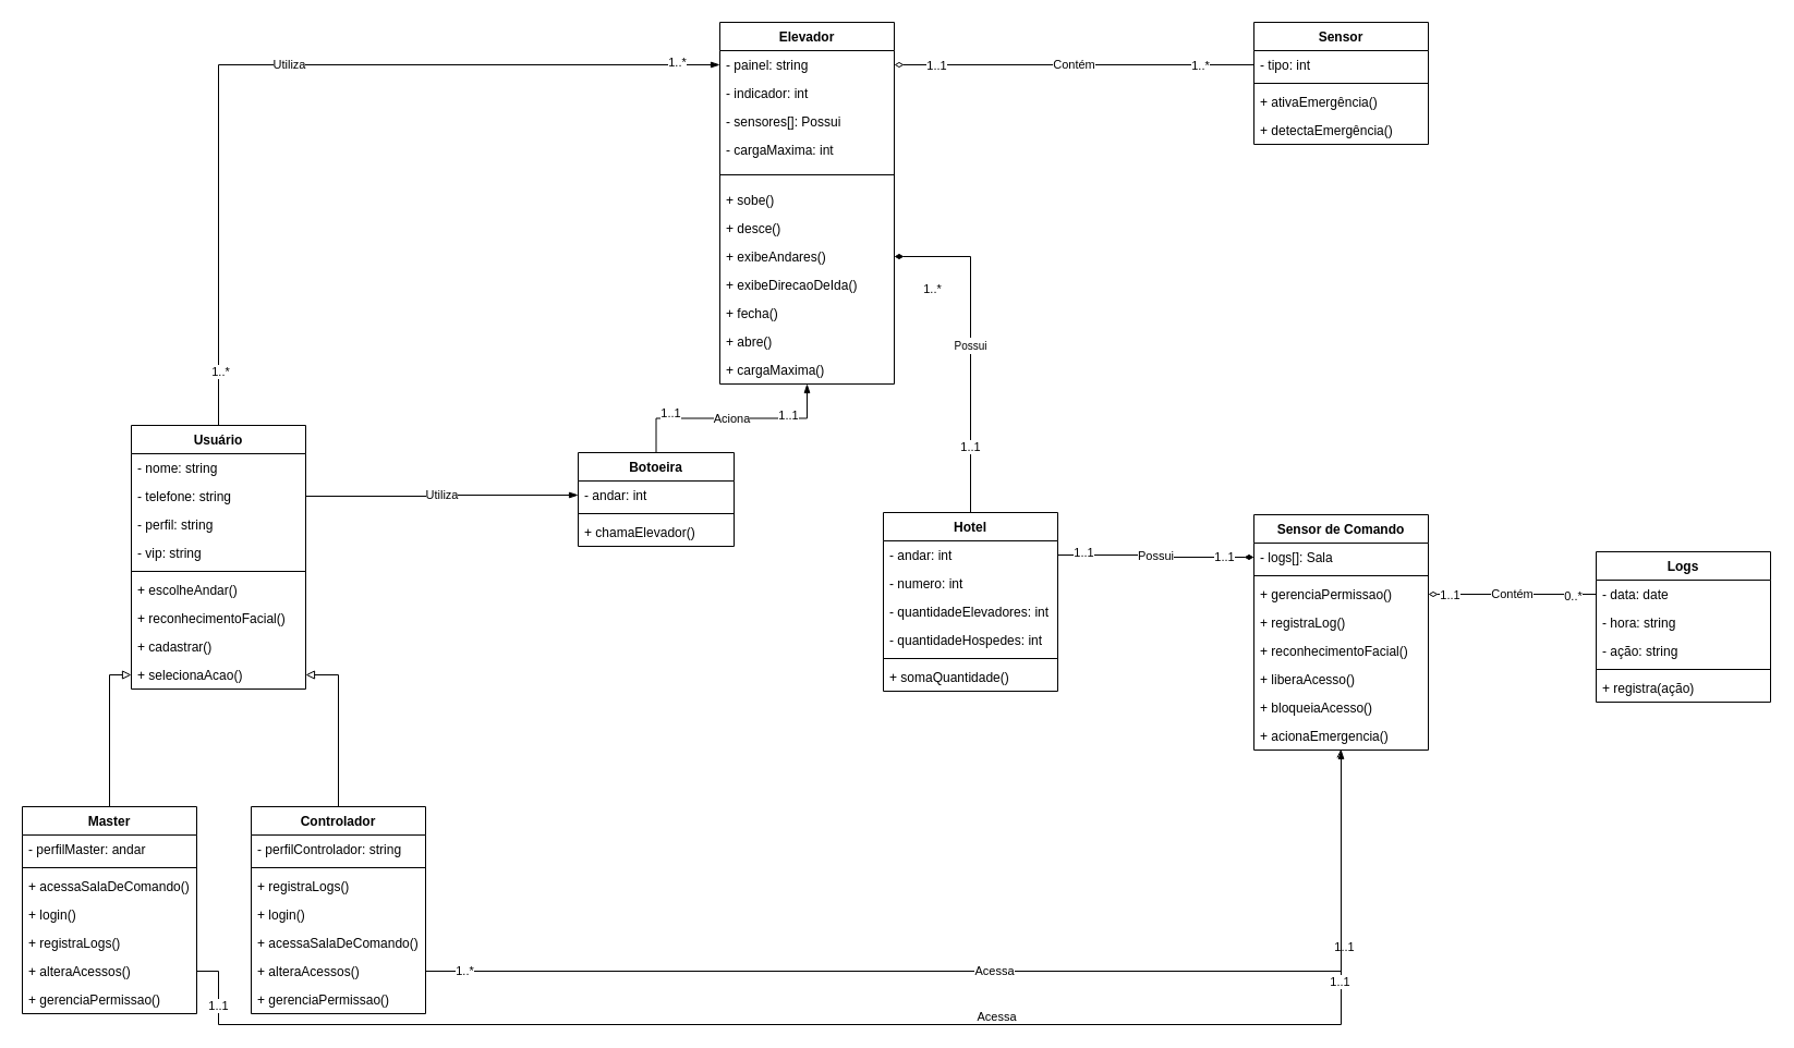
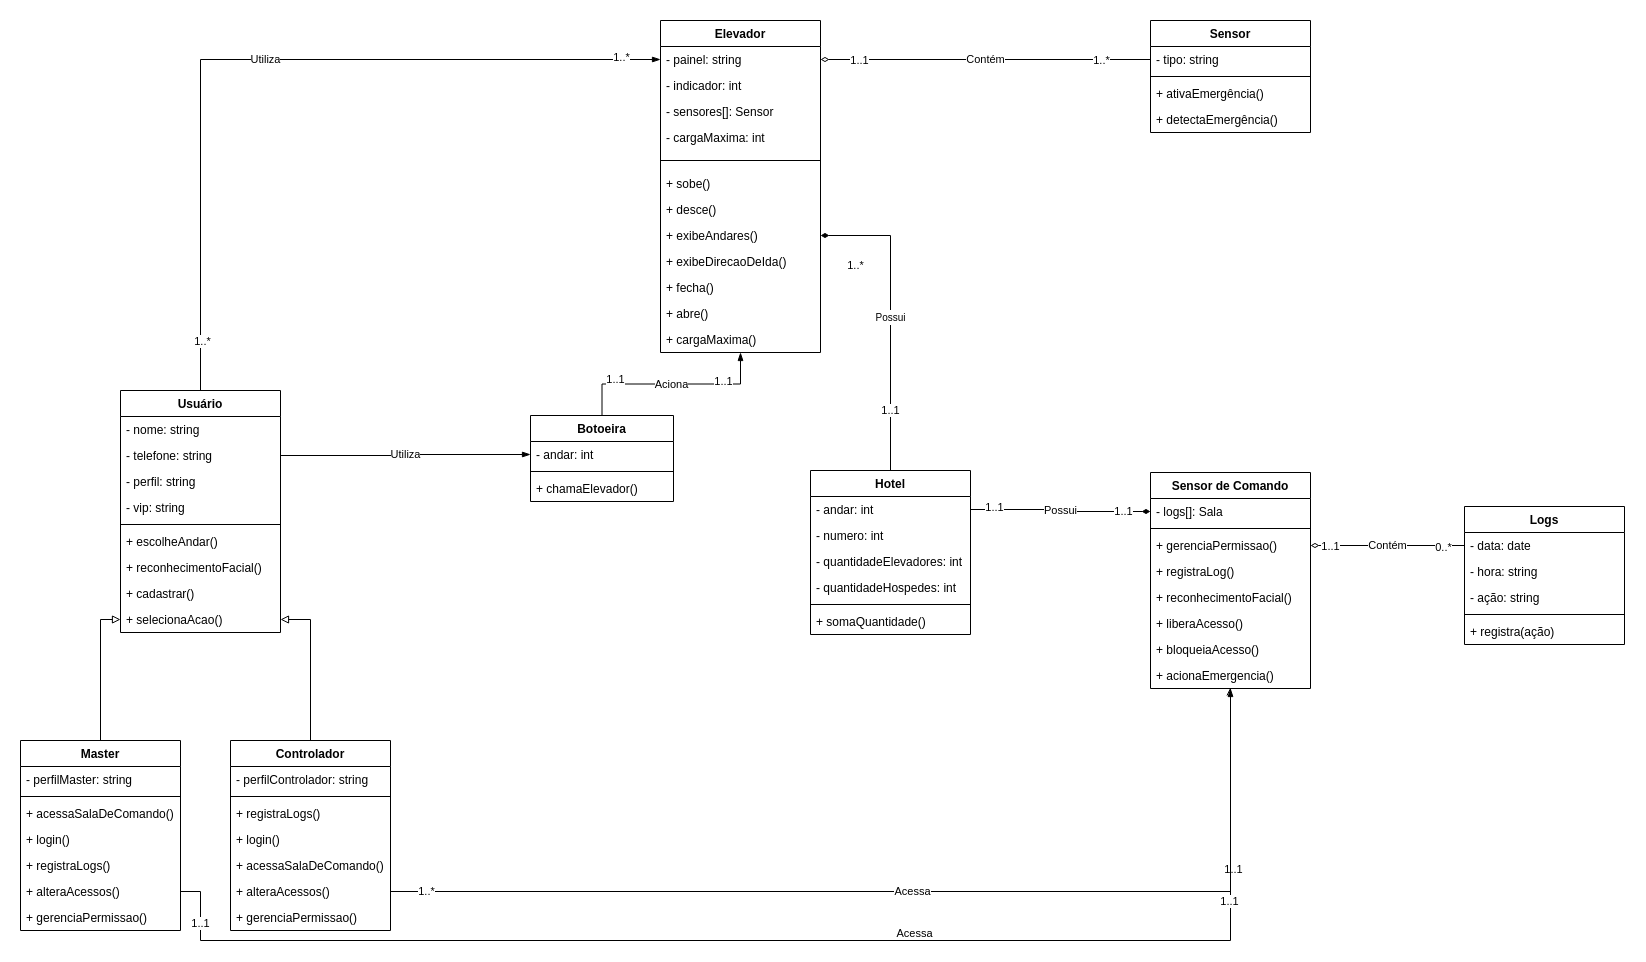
- <mxCell id="71" value="- tipo: int" style="text;strokeColor=none;fillColor=none;align=left;verticalAlign=top;spacingLeft=4;spacingRight=4;overflow=hidden;rotatable=0;points=[[0,0.5],[1,0.5]];portConstraint=eastwest;" parent="70" vertex="1"><mxGeometry y="26" width="160" height="26" as="geometry" /></mxCell>
+ <mxCell id="71" value="- tipo: string" style="text;strokeColor=none;fillColor=none;align=left;verticalAlign=top;spacingLeft=4;spacingRight=4;overflow=hidden;rotatable=0;points=[[0,0.5],[1,0.5]];portConstraint=eastwest;" parent="70" vertex="1"><mxGeometry y="26" width="160" height="26" as="geometry" /></mxCell>
- <mxCell id="41" value="- sensores[]: Possui" style="text;strokeColor=none;fillColor=none;align=left;verticalAlign=top;spacingLeft=4;spacingRight=4;overflow=hidden;rotatable=0;points=[[0,0.5],[1,0.5]];portConstraint=eastwest;" parent="38" vertex="1"><mxGeometry y="78" width="160" height="26" as="geometry" /></mxCell>
+ <mxCell id="41" value="- sensores[]: Sensor" style="text;strokeColor=none;fillColor=none;align=left;verticalAlign=top;spacingLeft=4;spacingRight=4;overflow=hidden;rotatable=0;points=[[0,0.5],[1,0.5]];portConstraint=eastwest;" parent="38" vertex="1"><mxGeometry y="78" width="160" height="26" as="geometry" /></mxCell>
- <mxCell id="22" value="- perfilMaster: andar" style="text;strokeColor=none;fillColor=none;align=left;verticalAlign=top;spacingLeft=4;spacingRight=4;overflow=hidden;rotatable=0;points=[[0,0.5],[1,0.5]];portConstraint=eastwest;" parent="21" vertex="1"><mxGeometry y="26" width="160" height="26" as="geometry" /></mxCell>
+ <mxCell id="22" value="- perfilMaster: string" style="text;strokeColor=none;fillColor=none;align=left;verticalAlign=top;spacingLeft=4;spacingRight=4;overflow=hidden;rotatable=0;points=[[0,0.5],[1,0.5]];portConstraint=eastwest;" parent="21" vertex="1"><mxGeometry y="26" width="160" height="26" as="geometry" /></mxCell>
